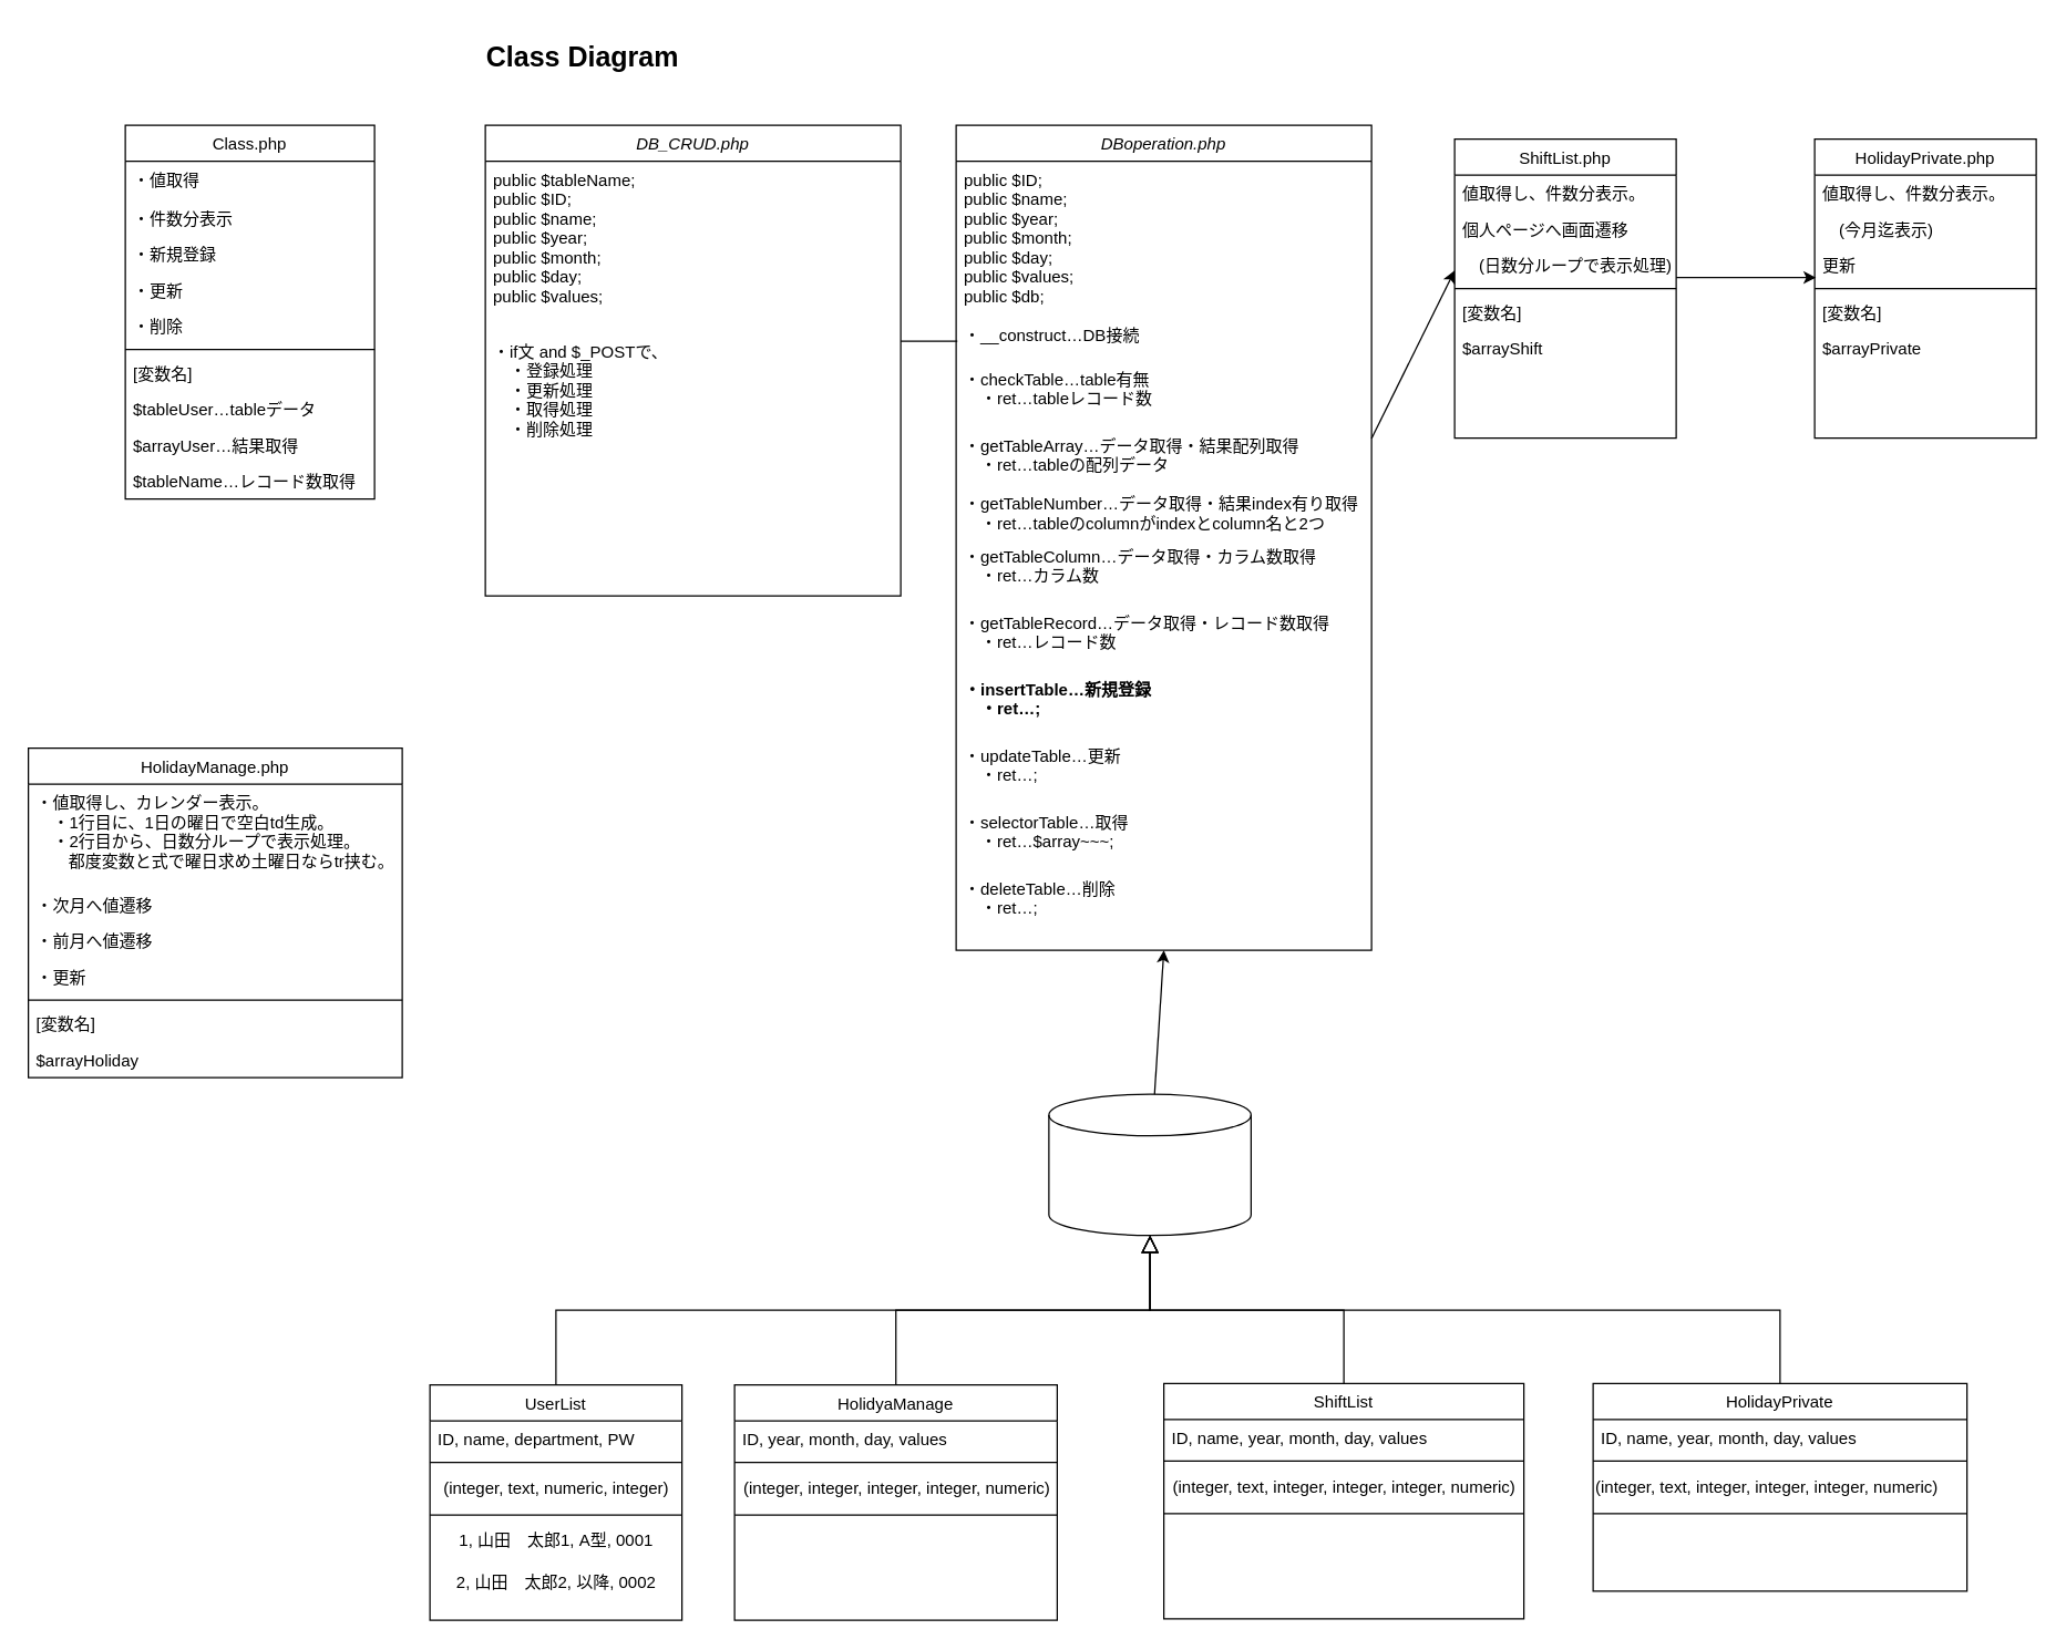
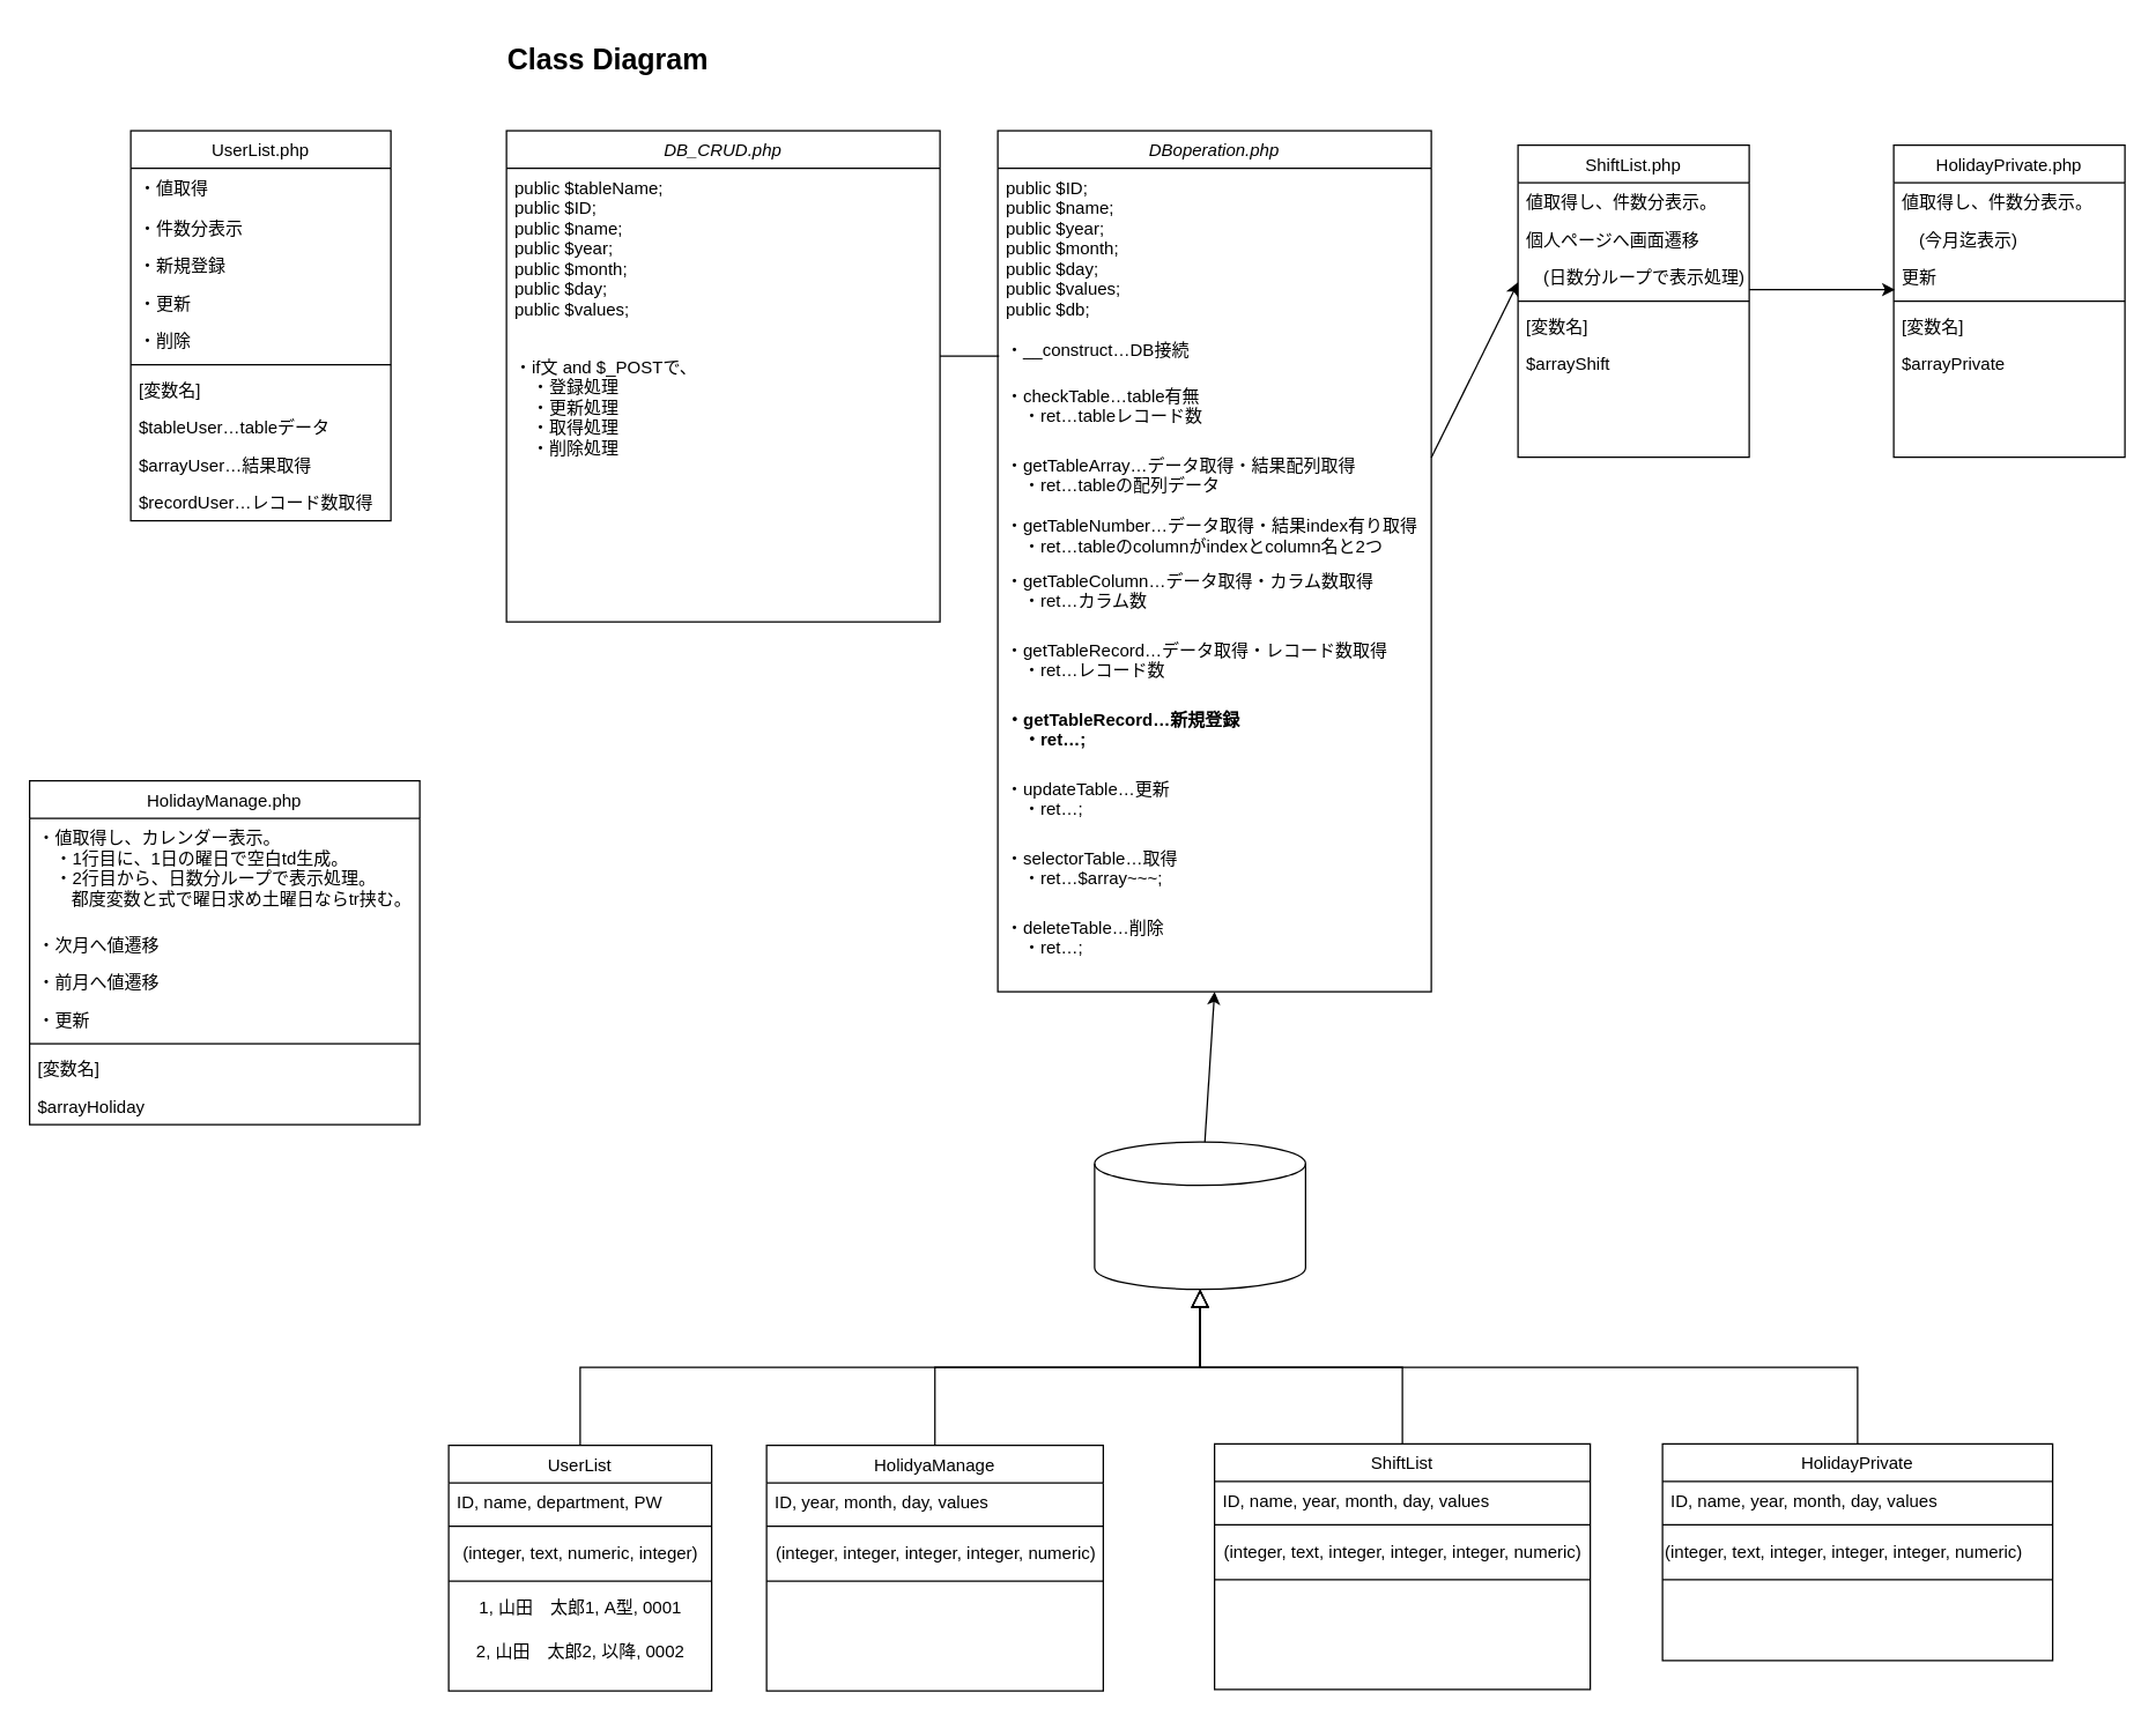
- <mxCell id="20" value="Class.php" style="swimlane;fontStyle=0;align=center;verticalAlign=top;childLayout=stackLayout;horizontal=1;startSize=26;horizontalStack=0;resizeParent=1;resizeLast=0;collapsible=1;marginBottom=0;rounded=0;shadow=0;strokeWidth=1;" parent="1" vertex="1"><mxGeometry x="90" y="90" width="180" height="270" as="geometry"><mxRectangle x="550" y="140" width="160" height="26" as="alternateBounds" /></mxGeometry></mxCell>
+ <mxCell id="20" value="UserList.php" style="swimlane;fontStyle=0;align=center;verticalAlign=top;childLayout=stackLayout;horizontal=1;startSize=26;horizontalStack=0;resizeParent=1;resizeLast=0;collapsible=1;marginBottom=0;rounded=0;shadow=0;strokeWidth=1;" parent="1" vertex="1"><mxGeometry x="90" y="90" width="180" height="270" as="geometry"><mxRectangle x="550" y="140" width="160" height="26" as="alternateBounds" /></mxGeometry></mxCell>
- <mxCell id="29" value="$tableName…レコード数取得" style="text;align=left;verticalAlign=top;spacingLeft=4;spacingRight=4;overflow=hidden;rotatable=0;points=[[0,0.5],[1,0.5]];portConstraint=eastwest;fontStyle=0" parent="20" vertex="1"><mxGeometry y="244" width="180" height="26" as="geometry" /></mxCell>
+ <mxCell id="29" value="$recordUser…レコード数取得" style="text;align=left;verticalAlign=top;spacingLeft=4;spacingRight=4;overflow=hidden;rotatable=0;points=[[0,0.5],[1,0.5]];portConstraint=eastwest;fontStyle=0" parent="20" vertex="1"><mxGeometry y="244" width="180" height="26" as="geometry" /></mxCell>
- <mxCell id="8" value="・insertTable…新規登録&#10;　・ret…;&#10;" style="text;align=left;verticalAlign=top;spacingLeft=4;spacingRight=4;overflow=hidden;rotatable=0;points=[[0,0.5],[1,0.5]];portConstraint=eastwest;rounded=0;shadow=0;html=0;fontStyle=1" parent="2" vertex="1"><mxGeometry y="394" width="300" height="48" as="geometry" /></mxCell>
+ <mxCell id="8" value="・getTableRecord…新規登録&#10;　・ret…;&#10;" style="text;align=left;verticalAlign=top;spacingLeft=4;spacingRight=4;overflow=hidden;rotatable=0;points=[[0,0.5],[1,0.5]];portConstraint=eastwest;rounded=0;shadow=0;html=0;fontStyle=1" parent="2" vertex="1"><mxGeometry y="394" width="300" height="48" as="geometry" /></mxCell>
